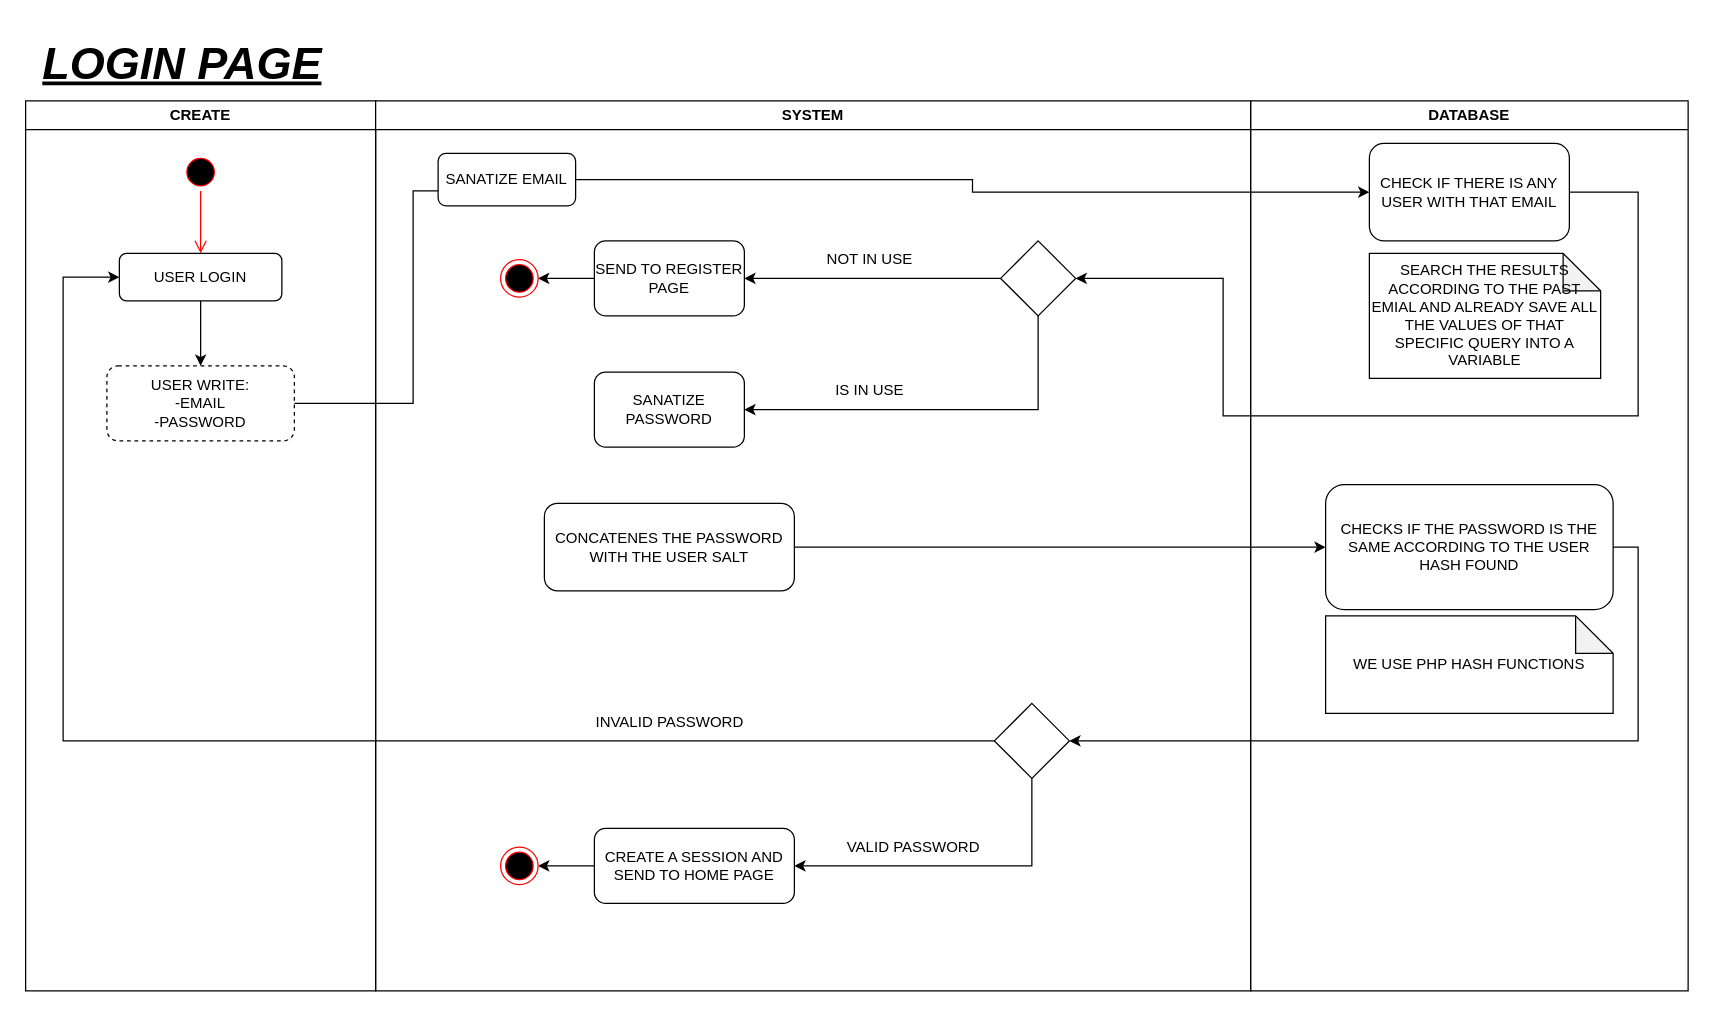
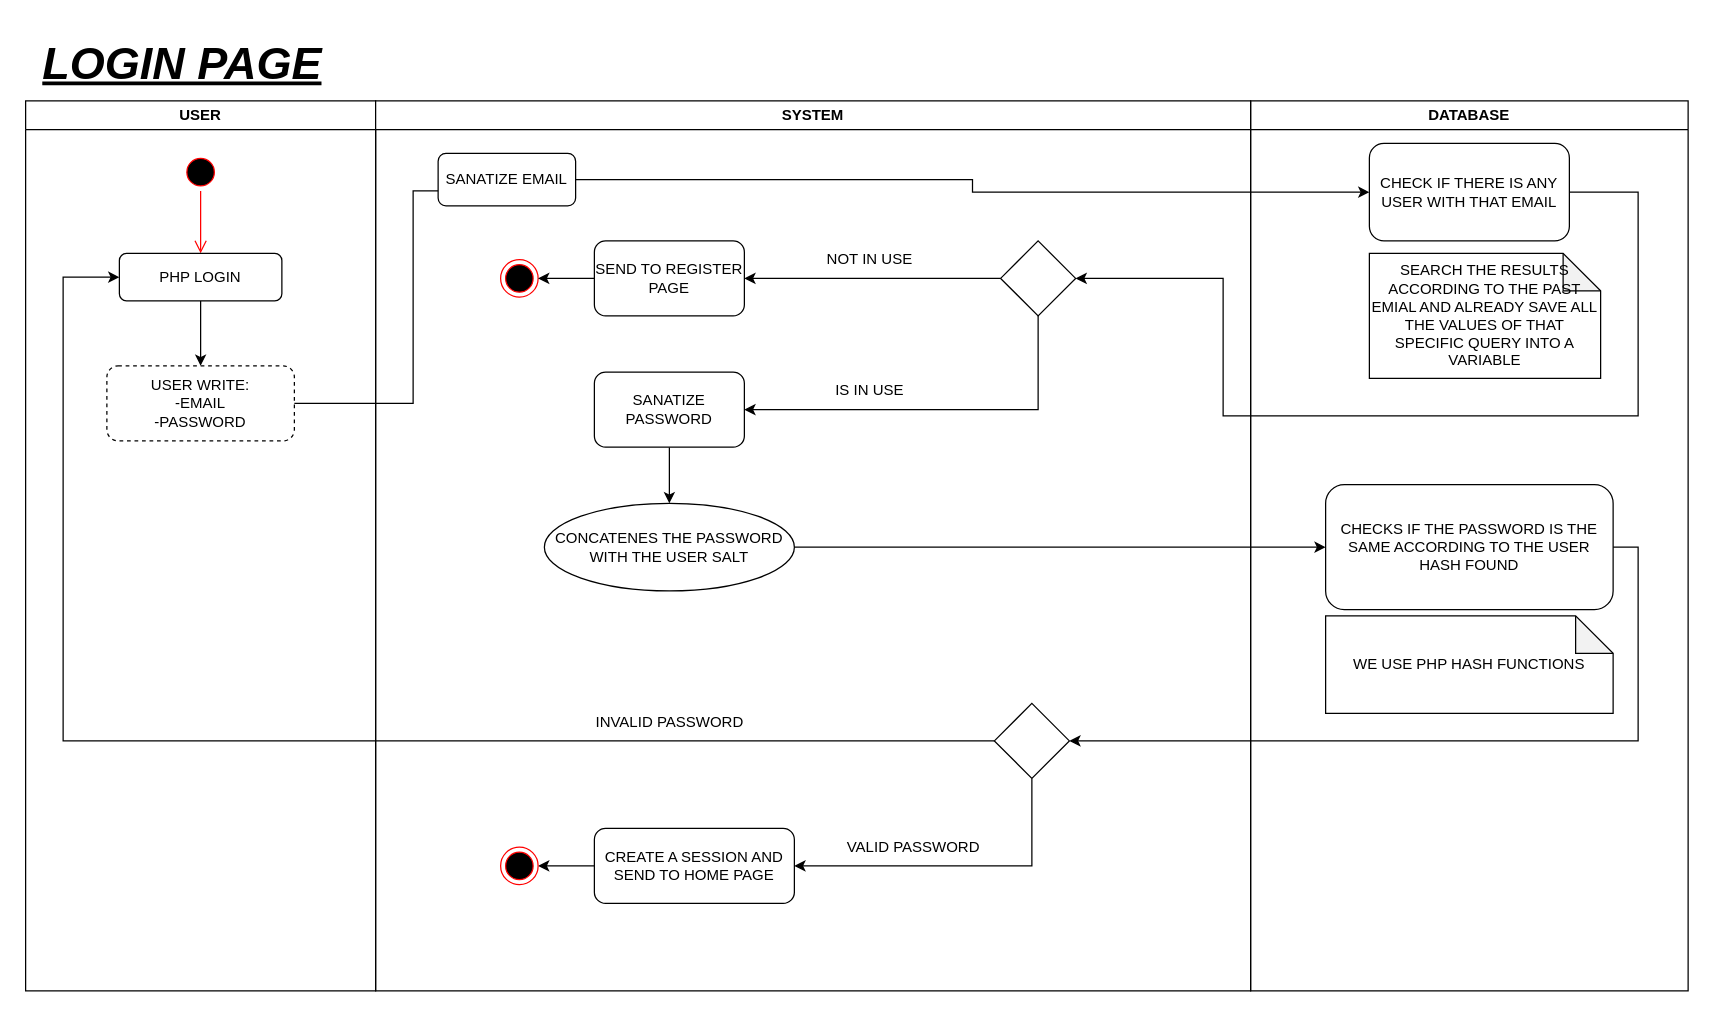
- <mxCell id="7" value="CREATE" style="swimlane;whiteSpace=wrap" vertex="1" parent="1"><mxGeometry x="20" y="80" width="280" height="712" as="geometry" /></mxCell>
+ <mxCell id="7" value="USER" style="swimlane;whiteSpace=wrap" vertex="1" parent="1"><mxGeometry x="20" y="80" width="280" height="712" as="geometry" /></mxCell>
- <mxCell id="11" value="USER LOGIN" style="rounded=1;whiteSpace=wrap;html=1;" vertex="1" parent="7"><mxGeometry x="75" y="122" width="130" height="38" as="geometry" /></mxCell>
+ <mxCell id="11" value="PHP LOGIN" style="rounded=1;whiteSpace=wrap;html=1;" vertex="1" parent="7"><mxGeometry x="75" y="122" width="130" height="38" as="geometry" /></mxCell>
+ <mxCell id="16" style="edgeStyle=orthogonalEdgeStyle;rounded=0;orthogonalLoop=1;jettySize=auto;html=1;" edge="1" parent="14" source="17" target="29"><mxGeometry relative="1" as="geometry" /></mxCell>
- <mxCell id="29" value="CONCATENES THE PASSWORD WITH THE USER SALT" style="rounded=1;whiteSpace=wrap;html=1;" vertex="1" parent="14"><mxGeometry x="135" y="322" width="200" height="70" as="geometry" /></mxCell>
+ <mxCell id="29" value="CONCATENES THE PASSWORD WITH THE USER SALT" style="ellipse;whiteSpace=wrap;html=1;" vertex="1" parent="14"><mxGeometry x="135" y="322" width="200" height="70" as="geometry" /></mxCell>
